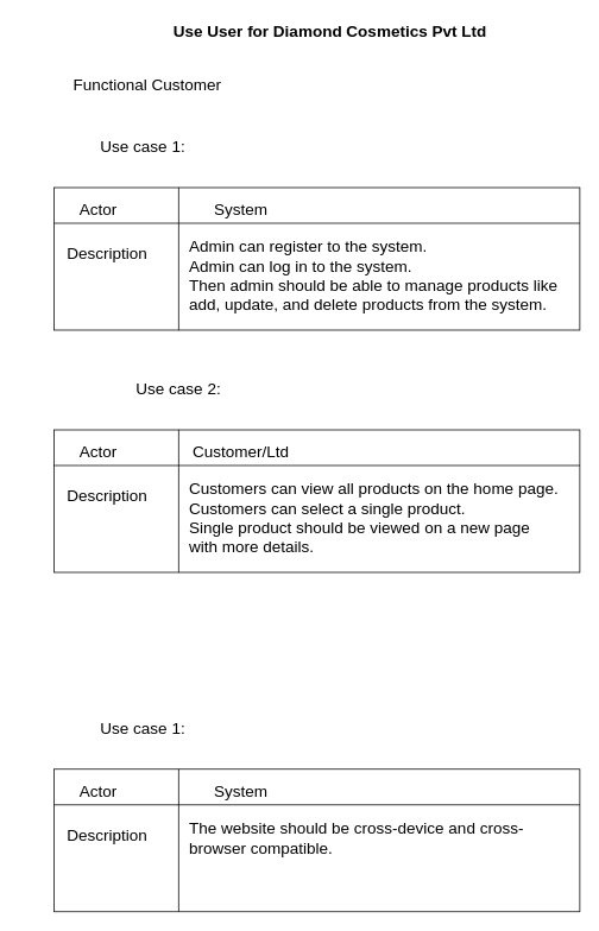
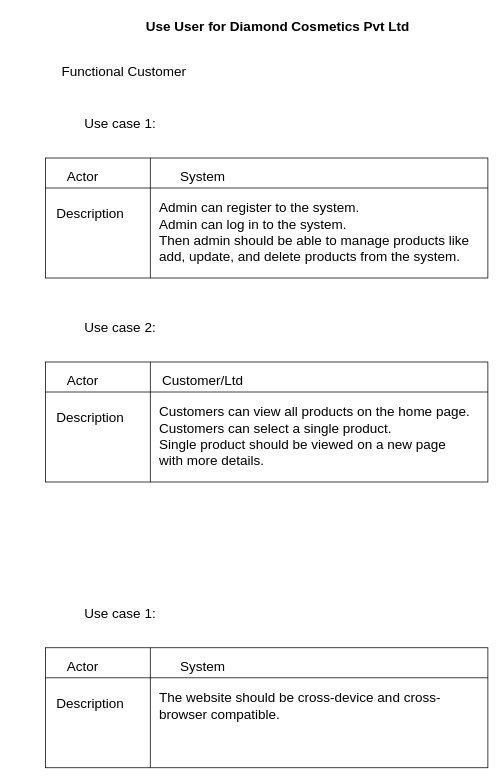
- <mxCell id="13" value="Use case 2: " style="text;strokeColor=none;align=center;fillColor=none;html=1;verticalAlign=middle;whiteSpace=wrap;rounded=0;fontSize=18;" vertex="1" parent="1"><mxGeometry x="100" y="422" width="200" height="30" as="geometry" /></mxCell>
+ <mxCell id="13" value="Use case 2: " style="text;strokeColor=none;align=center;fillColor=none;html=1;verticalAlign=middle;whiteSpace=wrap;rounded=0;fontSize=18;" vertex="1" parent="1"><mxGeometry x="60" y="422" width="200" height="30" as="geometry" /></mxCell>
